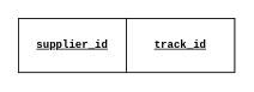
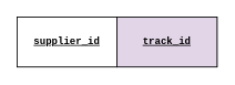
- <mxCell id="5" value="track_id" style="rounded=0;whiteSpace=wrap;html=1;fontStyle=5;fontFamily=Courier New;" vertex="1" parent="1"><mxGeometry x="140" y="20" width="120" height="60" as="geometry" /></mxCell>
+ <mxCell id="5" value="track_id" style="rounded=0;whiteSpace=wrap;html=1;fontStyle=5;fontFamily=Courier New;fillColor=#e1d5e7;" vertex="1" parent="1"><mxGeometry x="140" y="20" width="120" height="60" as="geometry" /></mxCell>
